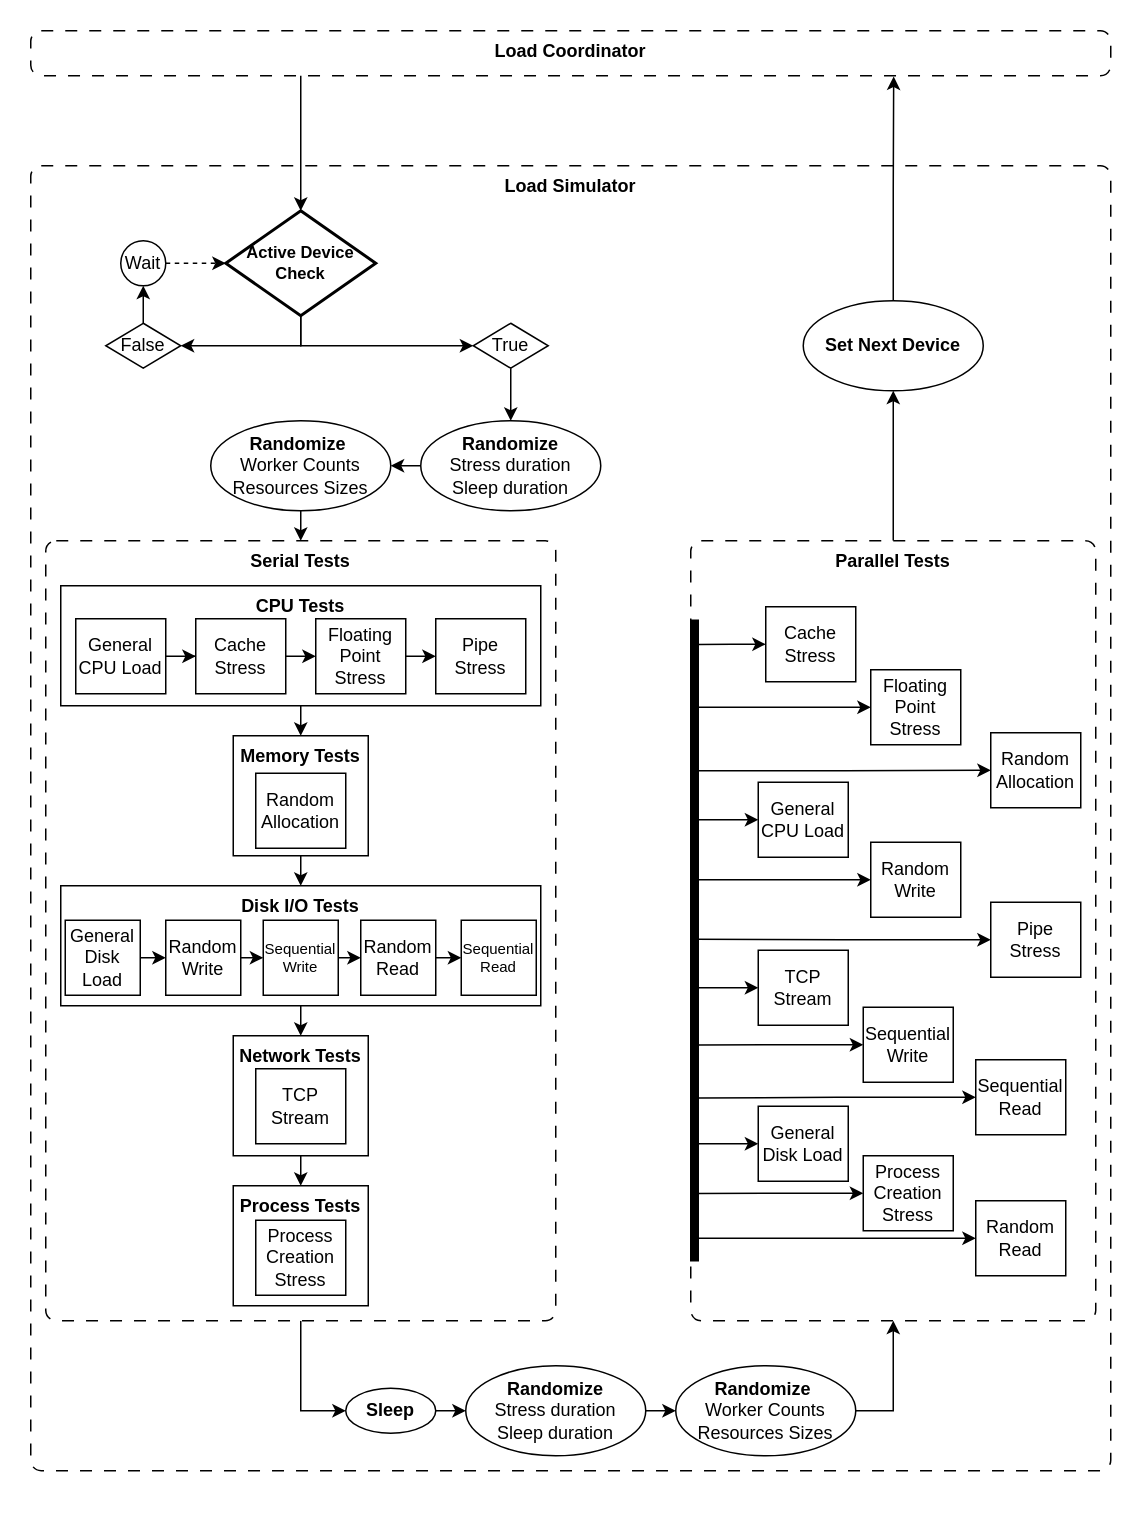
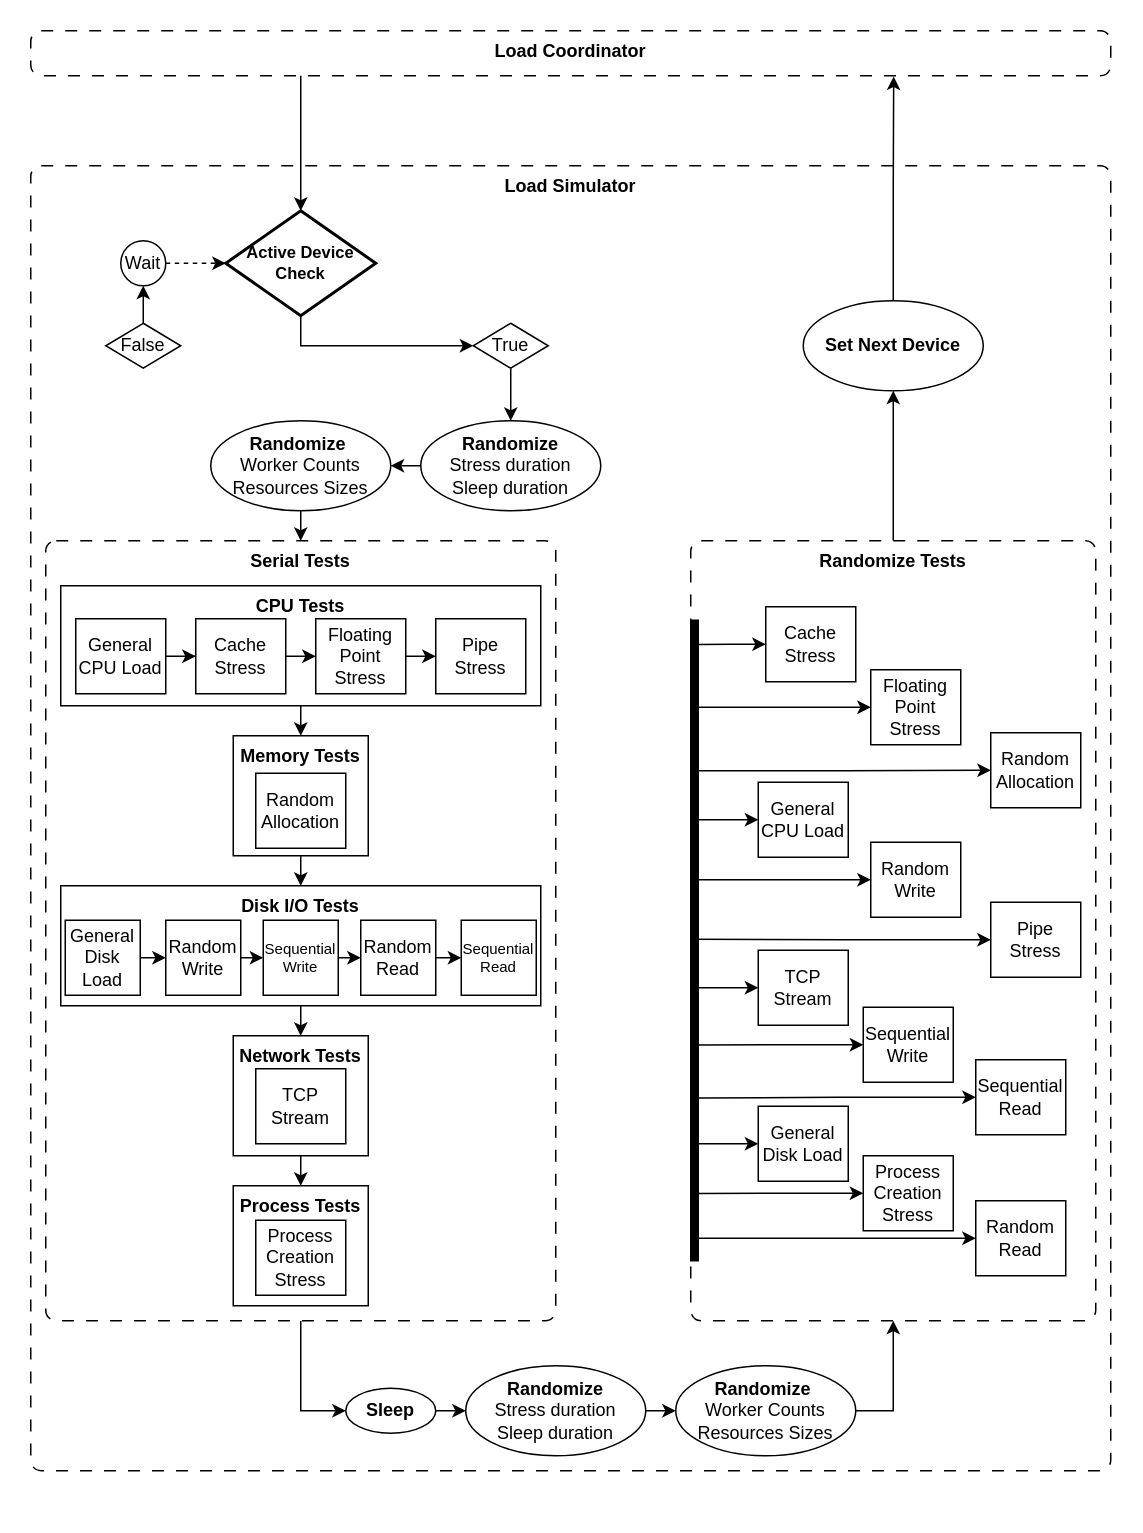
- <mxCell id="67" style="edgeStyle=orthogonalEdgeStyle;rounded=0;orthogonalLoop=1;jettySize=auto;html=1;exitX=0.5;exitY=1;exitDx=0;exitDy=0;exitPerimeter=0;entryX=1;entryY=0.5;entryDx=0;entryDy=0;" parent="1" source="70" target="72" edge="1"><mxGeometry relative="1" as="geometry" /></mxCell>
- <mxCell id="43" value="&lt;b&gt;Parallel&amp;nbsp;Tests&lt;/b&gt;" style="rounded=1;whiteSpace=wrap;html=1;absoluteArcSize=1;arcSize=14;strokeWidth=1;dashed=1;dashPattern=8 8;verticalAlign=top;container=0;fillColor=default;strokeColor=default;align=center;fontFamily=Helvetica;fontSize=12;fontColor=default;" parent="1" vertex="1"><mxGeometry x="460" y="360" width="270" height="520" as="geometry" /></mxCell>
+ <mxCell id="43" value="&lt;b&gt;Randomize&amp;nbsp;Tests&lt;/b&gt;" style="rounded=1;whiteSpace=wrap;html=1;absoluteArcSize=1;arcSize=14;strokeWidth=1;dashed=1;dashPattern=8 8;verticalAlign=top;container=0;fillColor=default;strokeColor=default;align=center;fontFamily=Helvetica;fontSize=12;fontColor=default;" parent="1" vertex="1"><mxGeometry x="460" y="360" width="270" height="520" as="geometry" /></mxCell>
